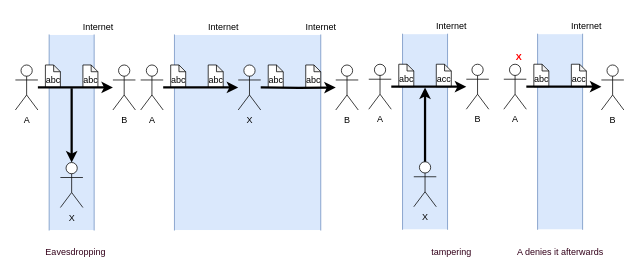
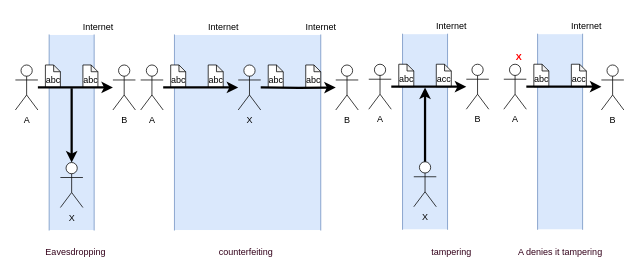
+ <mxCell id="53" value="counterfeiting" style="text;html=1;align=center;verticalAlign=middle;resizable=0;points=[];autosize=1;strokeColor=none;fillColor=none;fontColor=#33001A;" vertex="1" parent="1"><mxGeometry x="277" y="321" width="100" height="30" as="geometry" /></mxCell>
- <mxCell id="55" value="A denies it afterwards" style="text;html=1;align=center;verticalAlign=middle;resizable=0;points=[];autosize=1;strokeColor=none;fillColor=none;fontColor=#33001A;" vertex="1" parent="1"><mxGeometry x="676" y="321" width="140" height="30" as="geometry" /></mxCell>
+ <mxCell id="55" value="A denies it tampering" style="text;html=1;align=center;verticalAlign=middle;resizable=0;points=[];autosize=1;strokeColor=none;fillColor=none;fontColor=#33001A;" vertex="1" parent="1"><mxGeometry x="676" y="321" width="140" height="30" as="geometry" /></mxCell>
